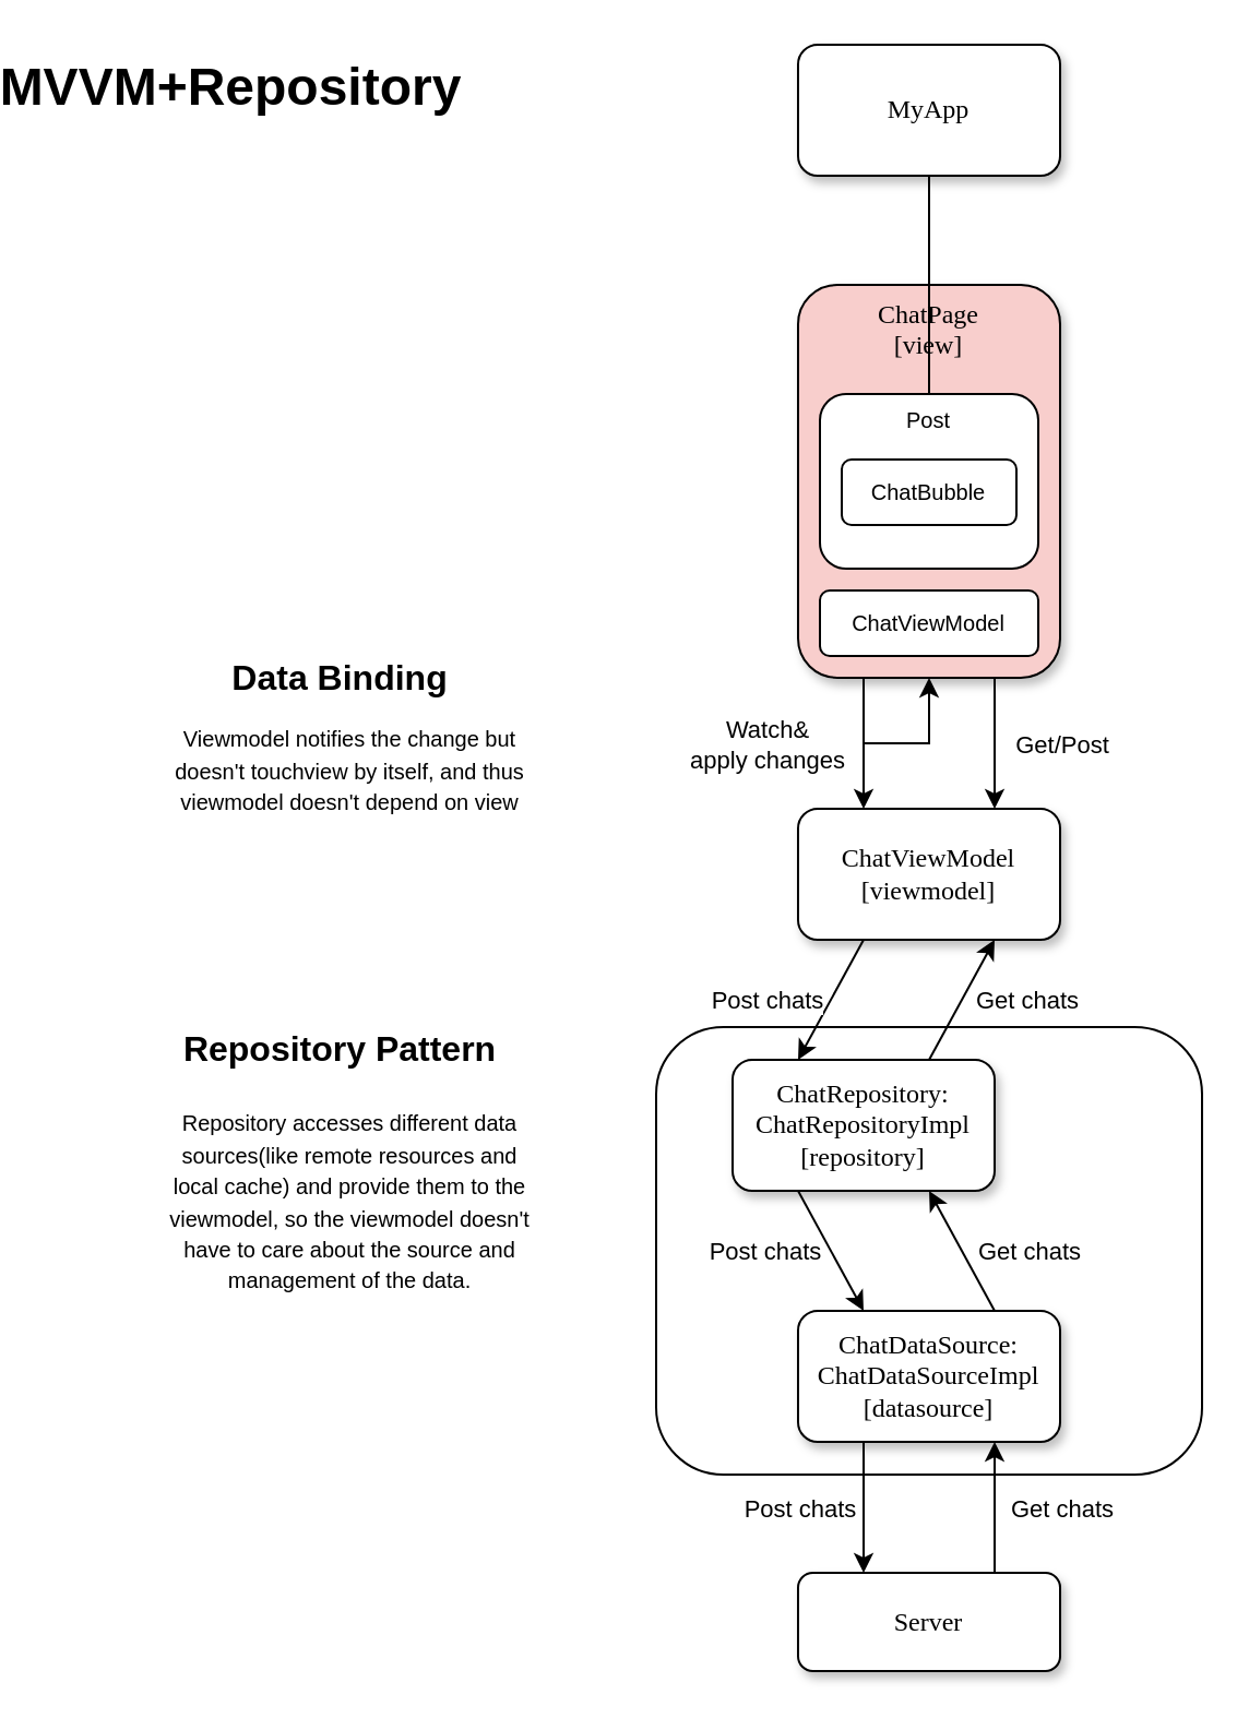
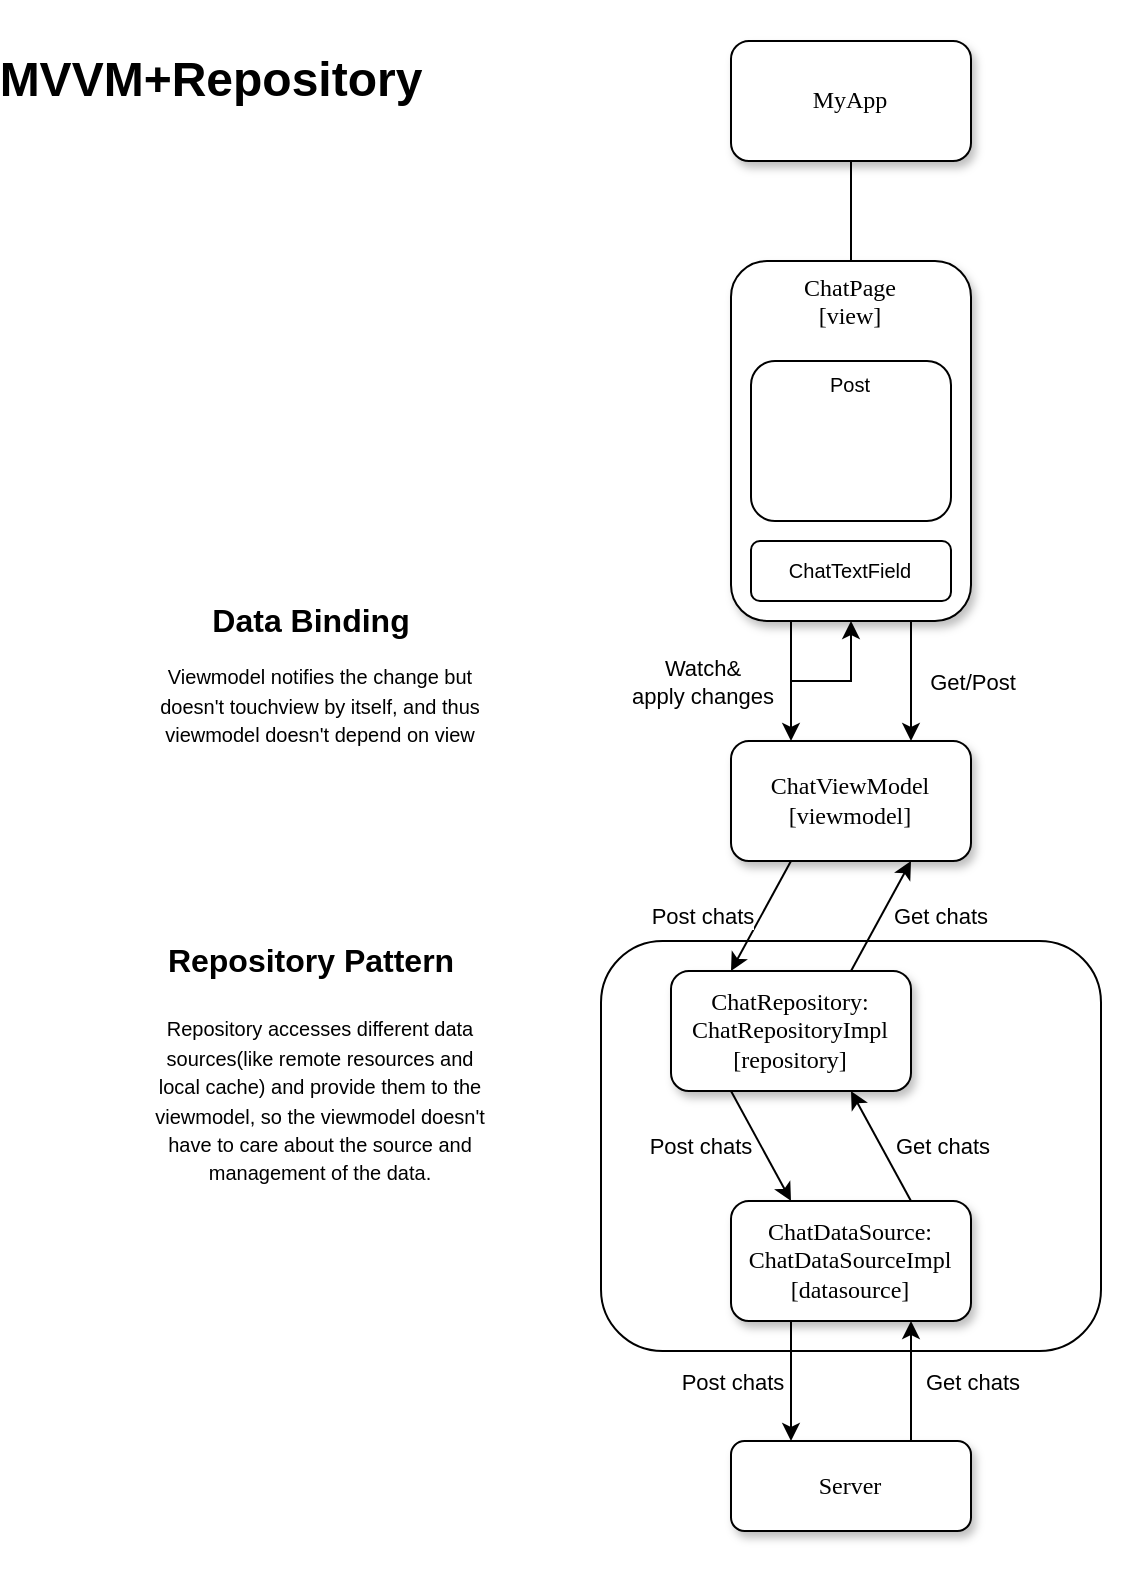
- <mxCell id="5" value="&lt;span&gt;ChatPage&lt;br&gt;[view]&lt;br&gt;&lt;/span&gt;" style="whiteSpace=wrap;html=1;rounded=1;shadow=1;labelBackgroundColor=none;strokeWidth=1;fontFamily=Verdana;fontSize=12;align=center;verticalAlign=top;fillColor=#f8cecc;" parent="1" vertex="1"><mxGeometry x="330" y="130" width="120" height="180" as="geometry" /></mxCell>
+ <mxCell id="5" value="&lt;span&gt;ChatPage&lt;br&gt;[view]&lt;br&gt;&lt;/span&gt;" style="whiteSpace=wrap;html=1;rounded=1;shadow=1;labelBackgroundColor=none;strokeWidth=1;fontFamily=Verdana;fontSize=12;align=center;verticalAlign=top;" parent="1" vertex="1"><mxGeometry x="330" y="130" width="120" height="180" as="geometry" /></mxCell>
- <mxCell id="6" value="" style="rounded=0;html=1;labelBackgroundColor=none;startArrow=none;startFill=0;startSize=5;endArrow=none;endFill=0;endSize=5;jettySize=auto;orthogonalLoop=1;strokeWidth=1;fontFamily=Verdana;fontSize=12;" parent="1" source="3" target="31" edge="1"><mxGeometry x="-0.359" y="-11" relative="1" as="geometry"><mxPoint as="offset" /></mxGeometry></mxCell>
+ <mxCell id="6" value="" style="rounded=0;html=1;labelBackgroundColor=none;startArrow=none;startFill=0;startSize=5;endArrow=none;endFill=0;endSize=5;jettySize=auto;orthogonalLoop=1;strokeWidth=1;fontFamily=Verdana;fontSize=12" parent="1" source="3" target="5" edge="1"><mxGeometry x="-0.359" y="-11" relative="1" as="geometry"><mxPoint as="offset" /></mxGeometry></mxCell>
- <mxCell id="33" value="ChatBubble" style="rounded=1;whiteSpace=wrap;html=1;fontSize=10;" vertex="1" parent="1"><mxGeometry x="350" y="210" width="80" height="30" as="geometry" /></mxCell>
- <mxCell id="32" value="ChatViewModel" style="rounded=1;whiteSpace=wrap;html=1;fontSize=10;" vertex="1" parent="1"><mxGeometry x="340" y="270" width="100" height="30" as="geometry" /></mxCell>
+ <mxCell id="32" value="ChatTextField" style="rounded=1;whiteSpace=wrap;html=1;fontSize=10;" vertex="1" parent="1"><mxGeometry x="340" y="270" width="100" height="30" as="geometry" /></mxCell>
